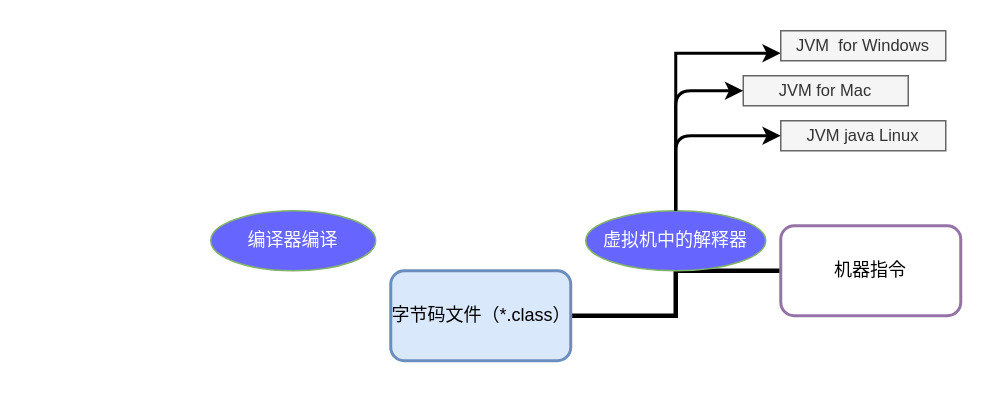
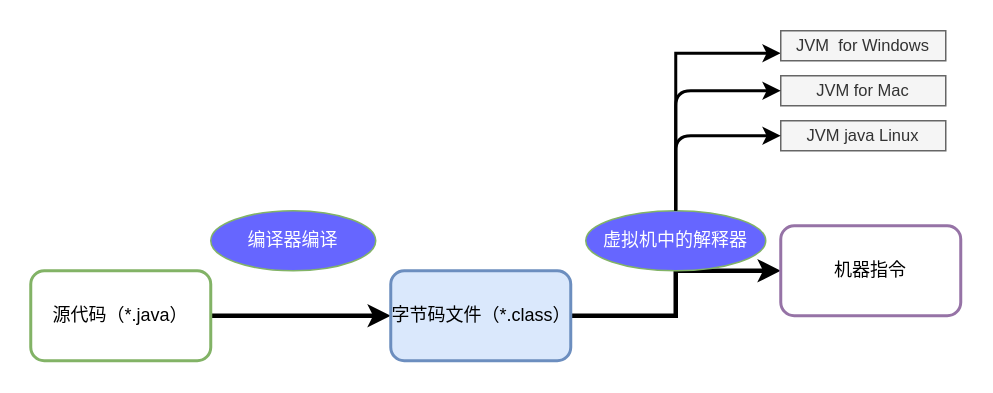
- <mxCell id="11" value="&lt;span style=&quot;font-size: 11px&quot;&gt;JVM for Mac&lt;/span&gt;" style="rounded=0;whiteSpace=wrap;html=1;fillColor=#f5f5f5;strokeColor=#666666;fontColor=#333333;" vertex="1" parent="1"><mxGeometry x="495" y="50" width="110" height="20" as="geometry" /></mxCell>
+ <mxCell id="11" value="&lt;span style=&quot;font-size: 11px&quot;&gt;JVM for Mac&lt;/span&gt;" style="rounded=0;whiteSpace=wrap;html=1;fillColor=#f5f5f5;strokeColor=#666666;fontColor=#333333;" vertex="1" parent="1"><mxGeometry x="520" y="50" width="110" height="20" as="geometry" /></mxCell>
- <mxCell id="4" value="" style="edgeStyle=orthogonalEdgeStyle;rounded=0;orthogonalLoop=1;jettySize=auto;html=1;labelBackgroundColor=none;strokeWidth=3;endArrow=none;" edge="1" parent="1" source="5" target="6"><mxGeometry relative="1" as="geometry"><mxPoint x="460" y="210" as="targetPoint" /></mxGeometry></mxCell>
+ <mxCell id="4" value="" style="edgeStyle=orthogonalEdgeStyle;rounded=0;orthogonalLoop=1;jettySize=auto;html=1;labelBackgroundColor=none;strokeWidth=3;" edge="1" parent="1" source="5" target="6"><mxGeometry relative="1" as="geometry"><mxPoint x="460" y="210" as="targetPoint" /></mxGeometry></mxCell>
+ <mxCell id="3" value="源代码（*.java）" style="rounded=1;whiteSpace=wrap;html=1;fillColor=#ffffff;strokeColor=#82b366;strokeWidth=2;" vertex="1" parent="1"><mxGeometry x="20" y="180" width="120" height="60" as="geometry" /></mxCell>
+ <mxCell id="2" value="" style="edgeStyle=orthogonalEdgeStyle;rounded=0;orthogonalLoop=1;jettySize=auto;html=1;strokeWidth=3;" edge="1" parent="1" source="3" target="5"><mxGeometry relative="1" as="geometry" /></mxCell>
